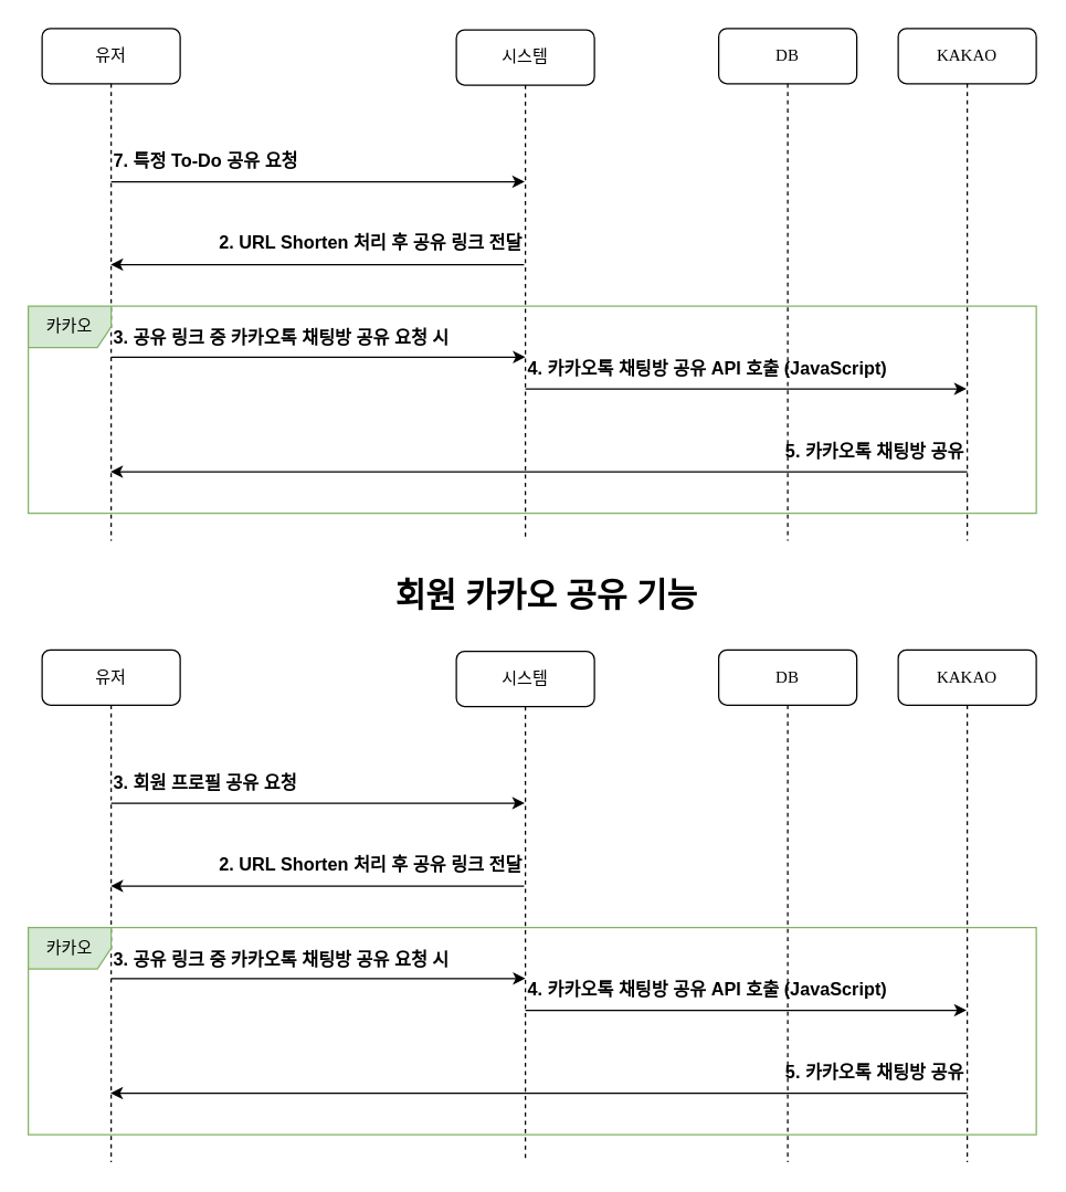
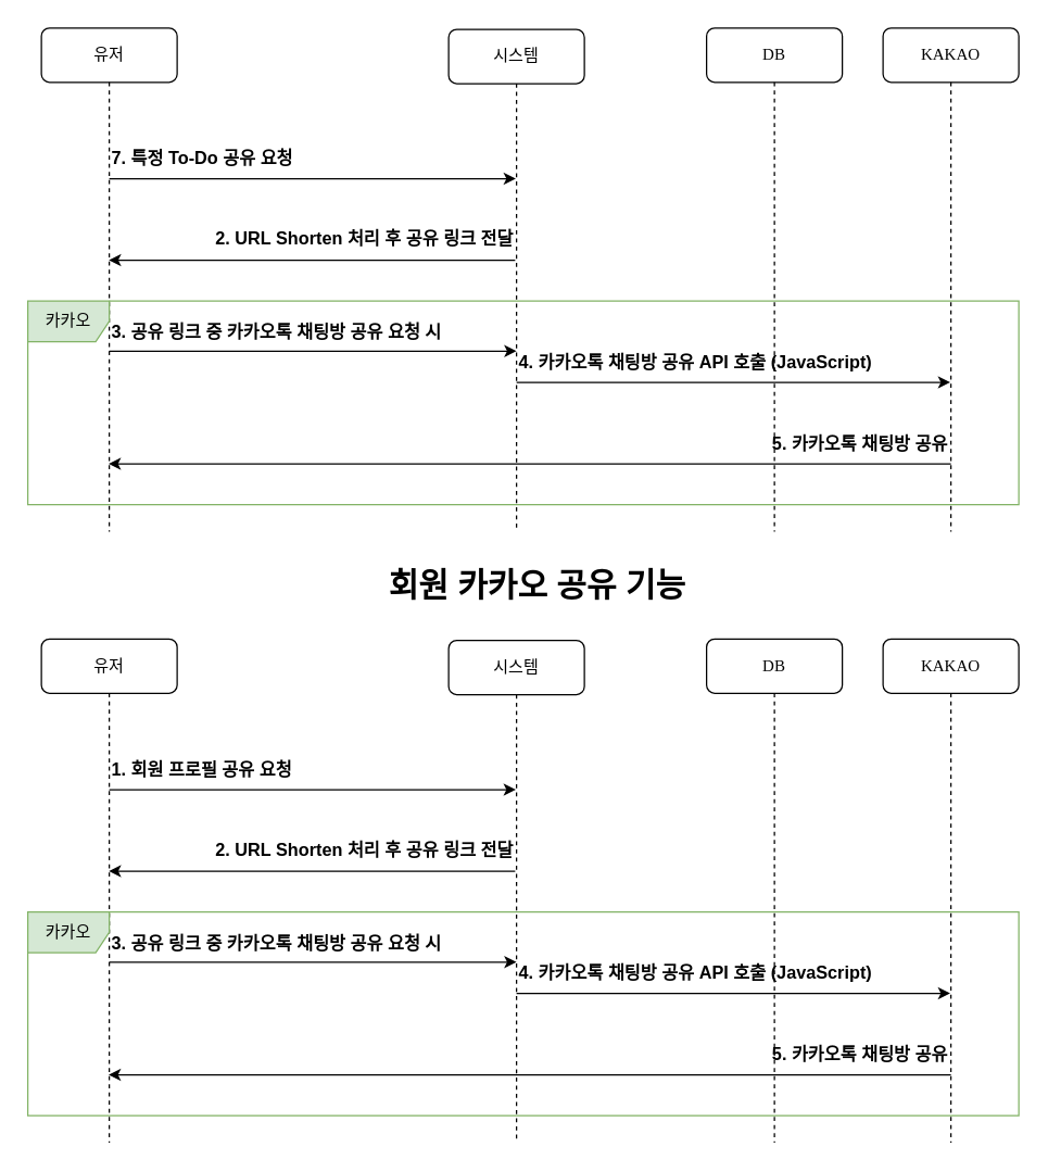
- <mxCell id="26" value="3. 회원 프로필 공유 요청" style="text;html=1;strokeColor=none;fillColor=none;align=left;verticalAlign=middle;whiteSpace=wrap;rounded=0;fontSize=13;fontStyle=1" vertex="1" parent="1"><mxGeometry x="80" y="551" width="150" height="30" as="geometry" /></mxCell>
+ <mxCell id="26" value="1. 회원 프로필 공유 요청" style="text;html=1;strokeColor=none;fillColor=none;align=left;verticalAlign=middle;whiteSpace=wrap;rounded=0;fontSize=13;fontStyle=1" vertex="1" parent="1"><mxGeometry x="80" y="551" width="150" height="30" as="geometry" /></mxCell>
